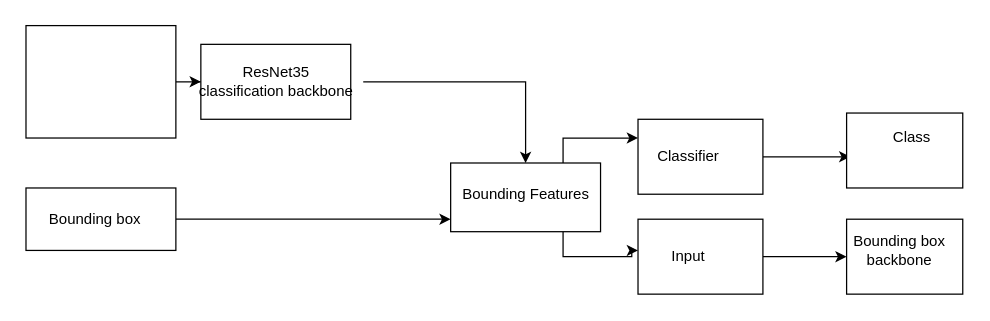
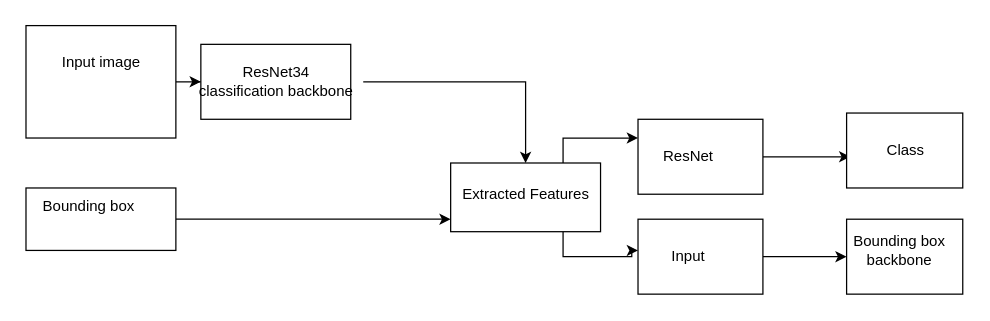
+ <mxCell id="4" value="Input image" style="text;html=1;resizable=0;autosize=1;align=center;verticalAlign=middle;points=[];fillColor=none;strokeColor=none;rounded=0;" vertex="1" parent="1"><mxGeometry x="40" y="40" width="80" height="20" as="geometry" /></mxCell>
- <mxCell id="10" value="ResNet35&lt;br&gt;classification backbone" style="text;html=1;resizable=0;autosize=1;align=center;verticalAlign=middle;points=[];fillColor=none;strokeColor=none;rounded=0;" vertex="1" parent="1"><mxGeometry x="150" y="50" width="140" height="30" as="geometry" /></mxCell>
+ <mxCell id="10" value="ResNet34&lt;br&gt;classification backbone" style="text;html=1;resizable=0;autosize=1;align=center;verticalAlign=middle;points=[];fillColor=none;strokeColor=none;rounded=0;" vertex="1" parent="1"><mxGeometry x="150" y="50" width="140" height="30" as="geometry" /></mxCell>
- <mxCell id="24" value="Class" style="text;html=1;resizable=0;autosize=1;align=center;verticalAlign=middle;points=[];fillColor=none;strokeColor=none;rounded=0;" vertex="1" parent="1"><mxGeometry x="703.5" y="100" width="50" height="20" as="geometry" /></mxCell>
+ <mxCell id="24" value="Class" style="text;html=1;resizable=0;autosize=1;align=center;verticalAlign=middle;points=[];fillColor=none;strokeColor=none;rounded=0;" vertex="1" parent="1"><mxGeometry x="698.5" y="110" width="50" height="20" as="geometry" /></mxCell>
- <mxCell id="21" value="Classifier" style="text;html=1;resizable=0;autosize=1;align=center;verticalAlign=middle;points=[];fillColor=none;strokeColor=none;rounded=0;" vertex="1" parent="1"><mxGeometry x="520" y="115" width="60" height="20" as="geometry" /></mxCell>
+ <mxCell id="21" value="ResNet" style="text;html=1;resizable=0;autosize=1;align=center;verticalAlign=middle;points=[];fillColor=none;strokeColor=none;rounded=0;" vertex="1" parent="1"><mxGeometry x="520" y="115" width="60" height="20" as="geometry" /></mxCell>
- <mxCell id="14" value="Bounding Features" style="text;html=1;resizable=0;autosize=1;align=center;verticalAlign=middle;points=[];fillColor=none;strokeColor=none;rounded=0;" vertex="1" parent="1"><mxGeometry x="360" y="145" width="120" height="20" as="geometry" /></mxCell>
+ <mxCell id="14" value="Extracted Features" style="text;html=1;resizable=0;autosize=1;align=center;verticalAlign=middle;points=[];fillColor=none;strokeColor=none;rounded=0;" vertex="1" parent="1"><mxGeometry x="360" y="145" width="120" height="20" as="geometry" /></mxCell>
- <mxCell id="7" value="Bounding box" style="text;html=1;resizable=0;autosize=1;align=center;verticalAlign=middle;points=[];fillColor=none;strokeColor=none;rounded=0;" vertex="1" parent="1"><mxGeometry x="30" y="165" width="90" height="20" as="geometry" /></mxCell>
+ <mxCell id="7" value="Bounding box" style="text;html=1;resizable=0;autosize=1;align=center;verticalAlign=middle;points=[];fillColor=none;strokeColor=none;rounded=0;" vertex="1" parent="1"><mxGeometry x="25" y="155" width="90" height="20" as="geometry" /></mxCell>
